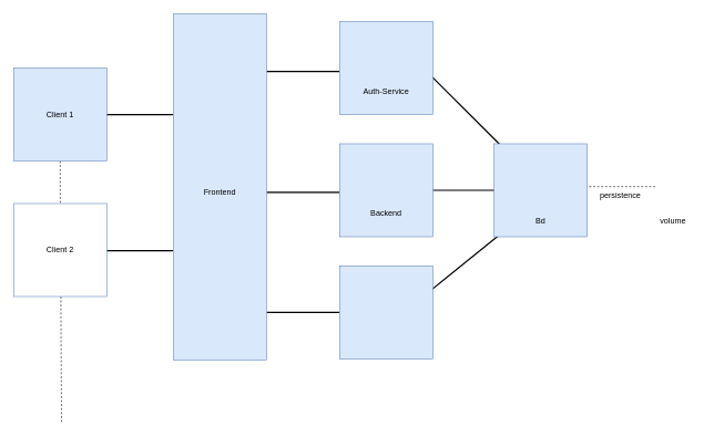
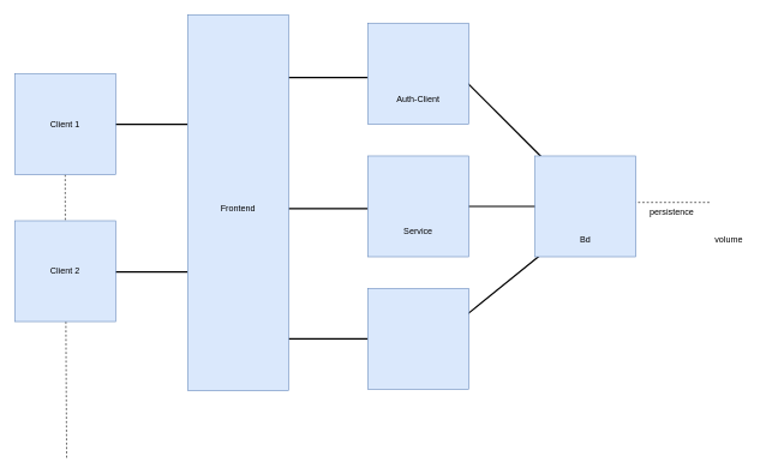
- <mxCell id="14" value="Auth-Service" style="text;html=1;align=center;verticalAlign=middle;whiteSpace=wrap;rounded=0;" vertex="1" parent="1"><mxGeometry x="525" y="122" width="110" height="30" as="geometry" /></mxCell>
+ <mxCell id="14" value="Auth-Client" style="text;html=1;align=center;verticalAlign=middle;whiteSpace=wrap;rounded=0;" vertex="1" parent="1"><mxGeometry x="525" y="122" width="110" height="30" as="geometry" /></mxCell>
- <mxCell id="19" value="Backend" style="text;html=1;align=center;verticalAlign=middle;whiteSpace=wrap;rounded=0;" vertex="1" parent="1"><mxGeometry x="525" y="306" width="110" height="30" as="geometry" /></mxCell>
+ <mxCell id="19" value="Service" style="text;html=1;align=center;verticalAlign=middle;whiteSpace=wrap;rounded=0;" vertex="1" parent="1"><mxGeometry x="525" y="306" width="110" height="30" as="geometry" /></mxCell>
- <mxCell id="24" value="Client 2" style="whiteSpace=wrap;html=1;aspect=fixed;fillColor=#ffffff;strokeColor=#6c8ebf;align=center;rounded=0;" vertex="1" parent="1"><mxGeometry x="20" y="306" width="140" height="140" as="geometry" /></mxCell>
+ <mxCell id="24" value="Client 2" style="whiteSpace=wrap;html=1;aspect=fixed;fillColor=#dae8fc;strokeColor=#6c8ebf;align=center;rounded=0;" vertex="1" parent="1"><mxGeometry x="20" y="306" width="140" height="140" as="geometry" /></mxCell>
